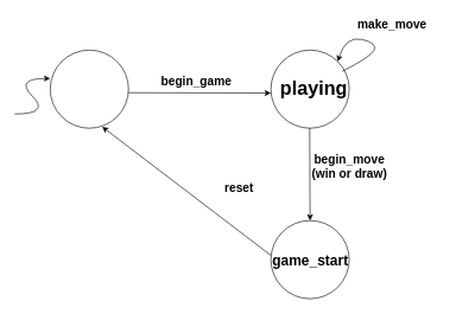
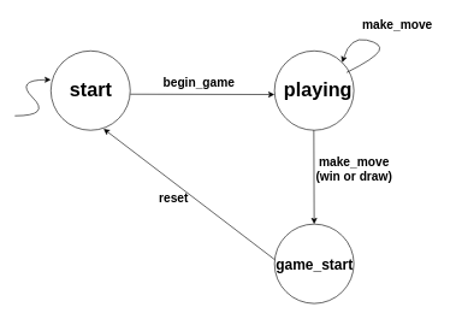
+ <mxCell id="8" value="&lt;b&gt;&lt;font style=&quot;font-size: 27px;&quot;&gt;start&lt;/font&gt;&lt;/b&gt;" style="text;html=1;align=center;verticalAlign=middle;resizable=0;points=[];autosize=1;strokeColor=none;fillColor=none;" vertex="1" parent="1"><mxGeometry x="85" y="100" width="80" height="50" as="geometry" /></mxCell>
- <mxCell id="14" value="&lt;span style=&quot;font-size: 17px;&quot;&gt;&lt;b&gt;begin_move&lt;/b&gt;&lt;/span&gt;&lt;div&gt;&lt;span style=&quot;font-size: 17px;&quot;&gt;&lt;b&gt;(win or draw)&lt;/b&gt;&lt;/span&gt;&lt;/div&gt;" style="text;html=1;align=center;verticalAlign=middle;resizable=0;points=[];autosize=1;strokeColor=none;fillColor=none;" vertex="1" parent="1"><mxGeometry x="425" y="210" width="130" height="50" as="geometry" /></mxCell>
+ <mxCell id="14" value="&lt;span style=&quot;font-size: 17px;&quot;&gt;&lt;b&gt;make_move&lt;/b&gt;&lt;/span&gt;&lt;div&gt;&lt;span style=&quot;font-size: 17px;&quot;&gt;&lt;b&gt;(win or draw)&lt;/b&gt;&lt;/span&gt;&lt;/div&gt;" style="text;html=1;align=center;verticalAlign=middle;resizable=0;points=[];autosize=1;strokeColor=none;fillColor=none;" vertex="1" parent="1"><mxGeometry x="425" y="210" width="130" height="50" as="geometry" /></mxCell>
- <mxCell id="16" value="&lt;b&gt;&lt;font style=&quot;font-size: 17px;&quot;&gt;reset&lt;/font&gt;&lt;/b&gt;" style="text;html=1;align=center;verticalAlign=middle;resizable=0;points=[];autosize=1;strokeColor=none;fillColor=none;" vertex="1" parent="1"><mxGeometry x="305" y="250" width="60" height="30" as="geometry" /></mxCell>
+ <mxCell id="16" value="&lt;b&gt;&lt;font style=&quot;font-size: 17px;&quot;&gt;reset&lt;/font&gt;&lt;/b&gt;" style="text;html=1;align=center;verticalAlign=middle;resizable=0;points=[];autosize=1;strokeColor=none;fillColor=none;" vertex="1" parent="1"><mxGeometry x="210" y="260" width="60" height="30" as="geometry" /></mxCell>
